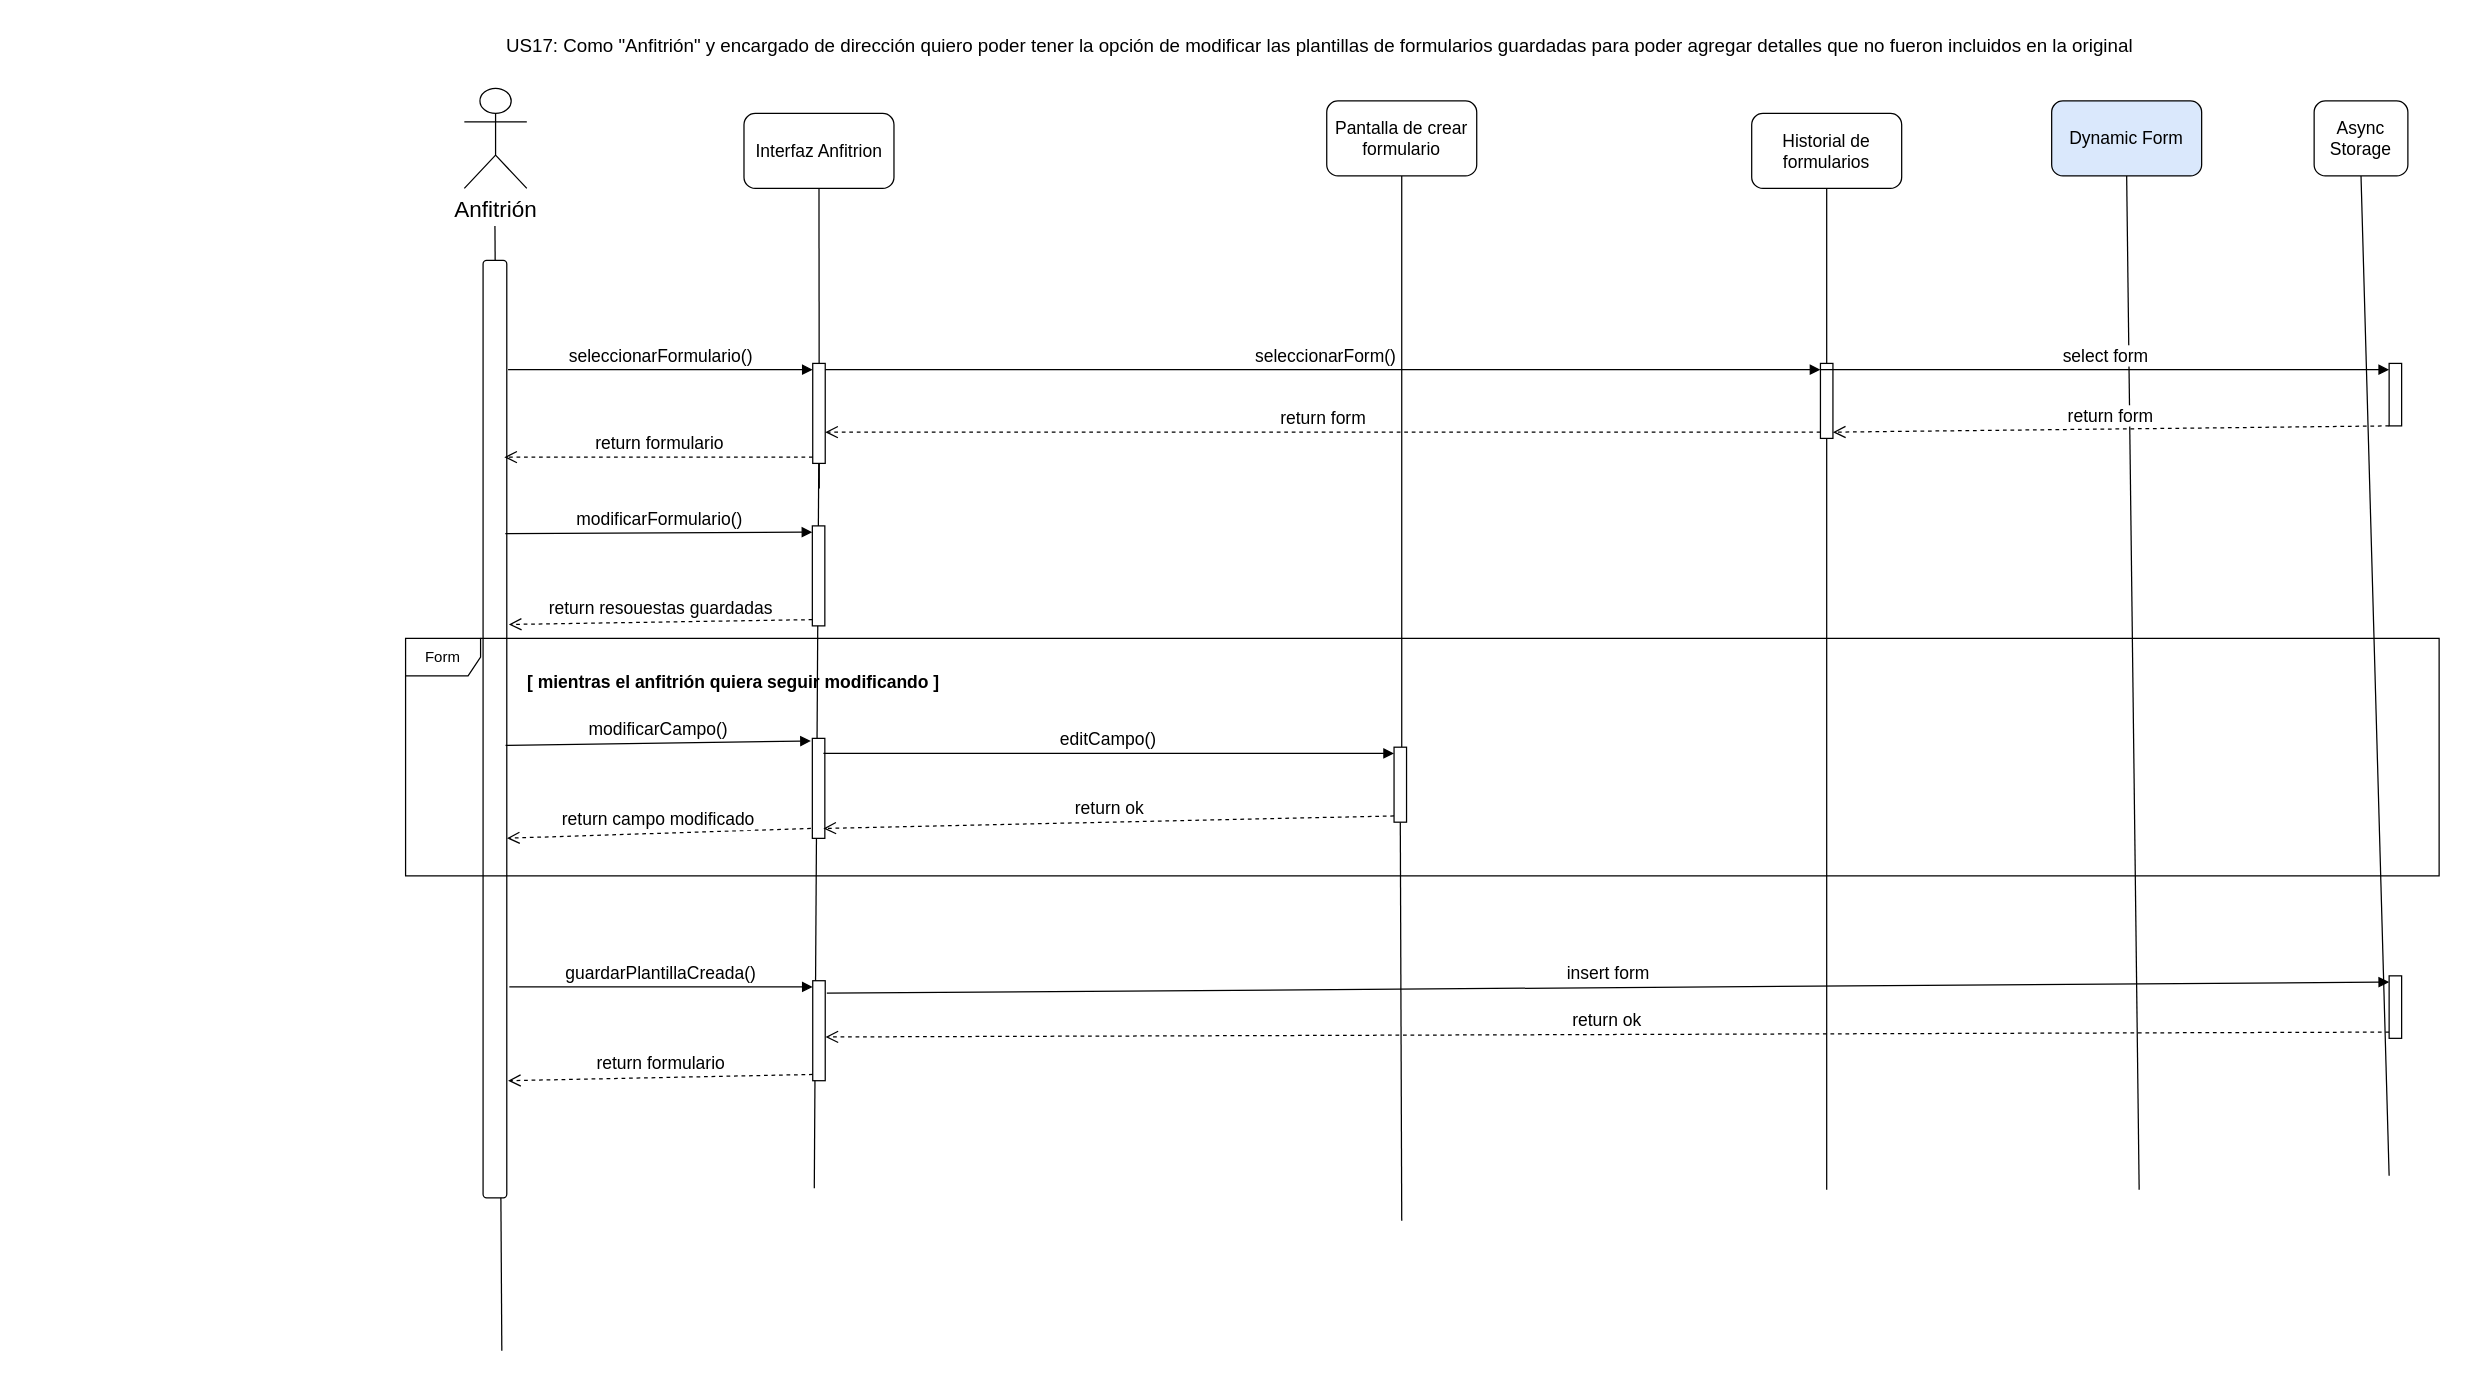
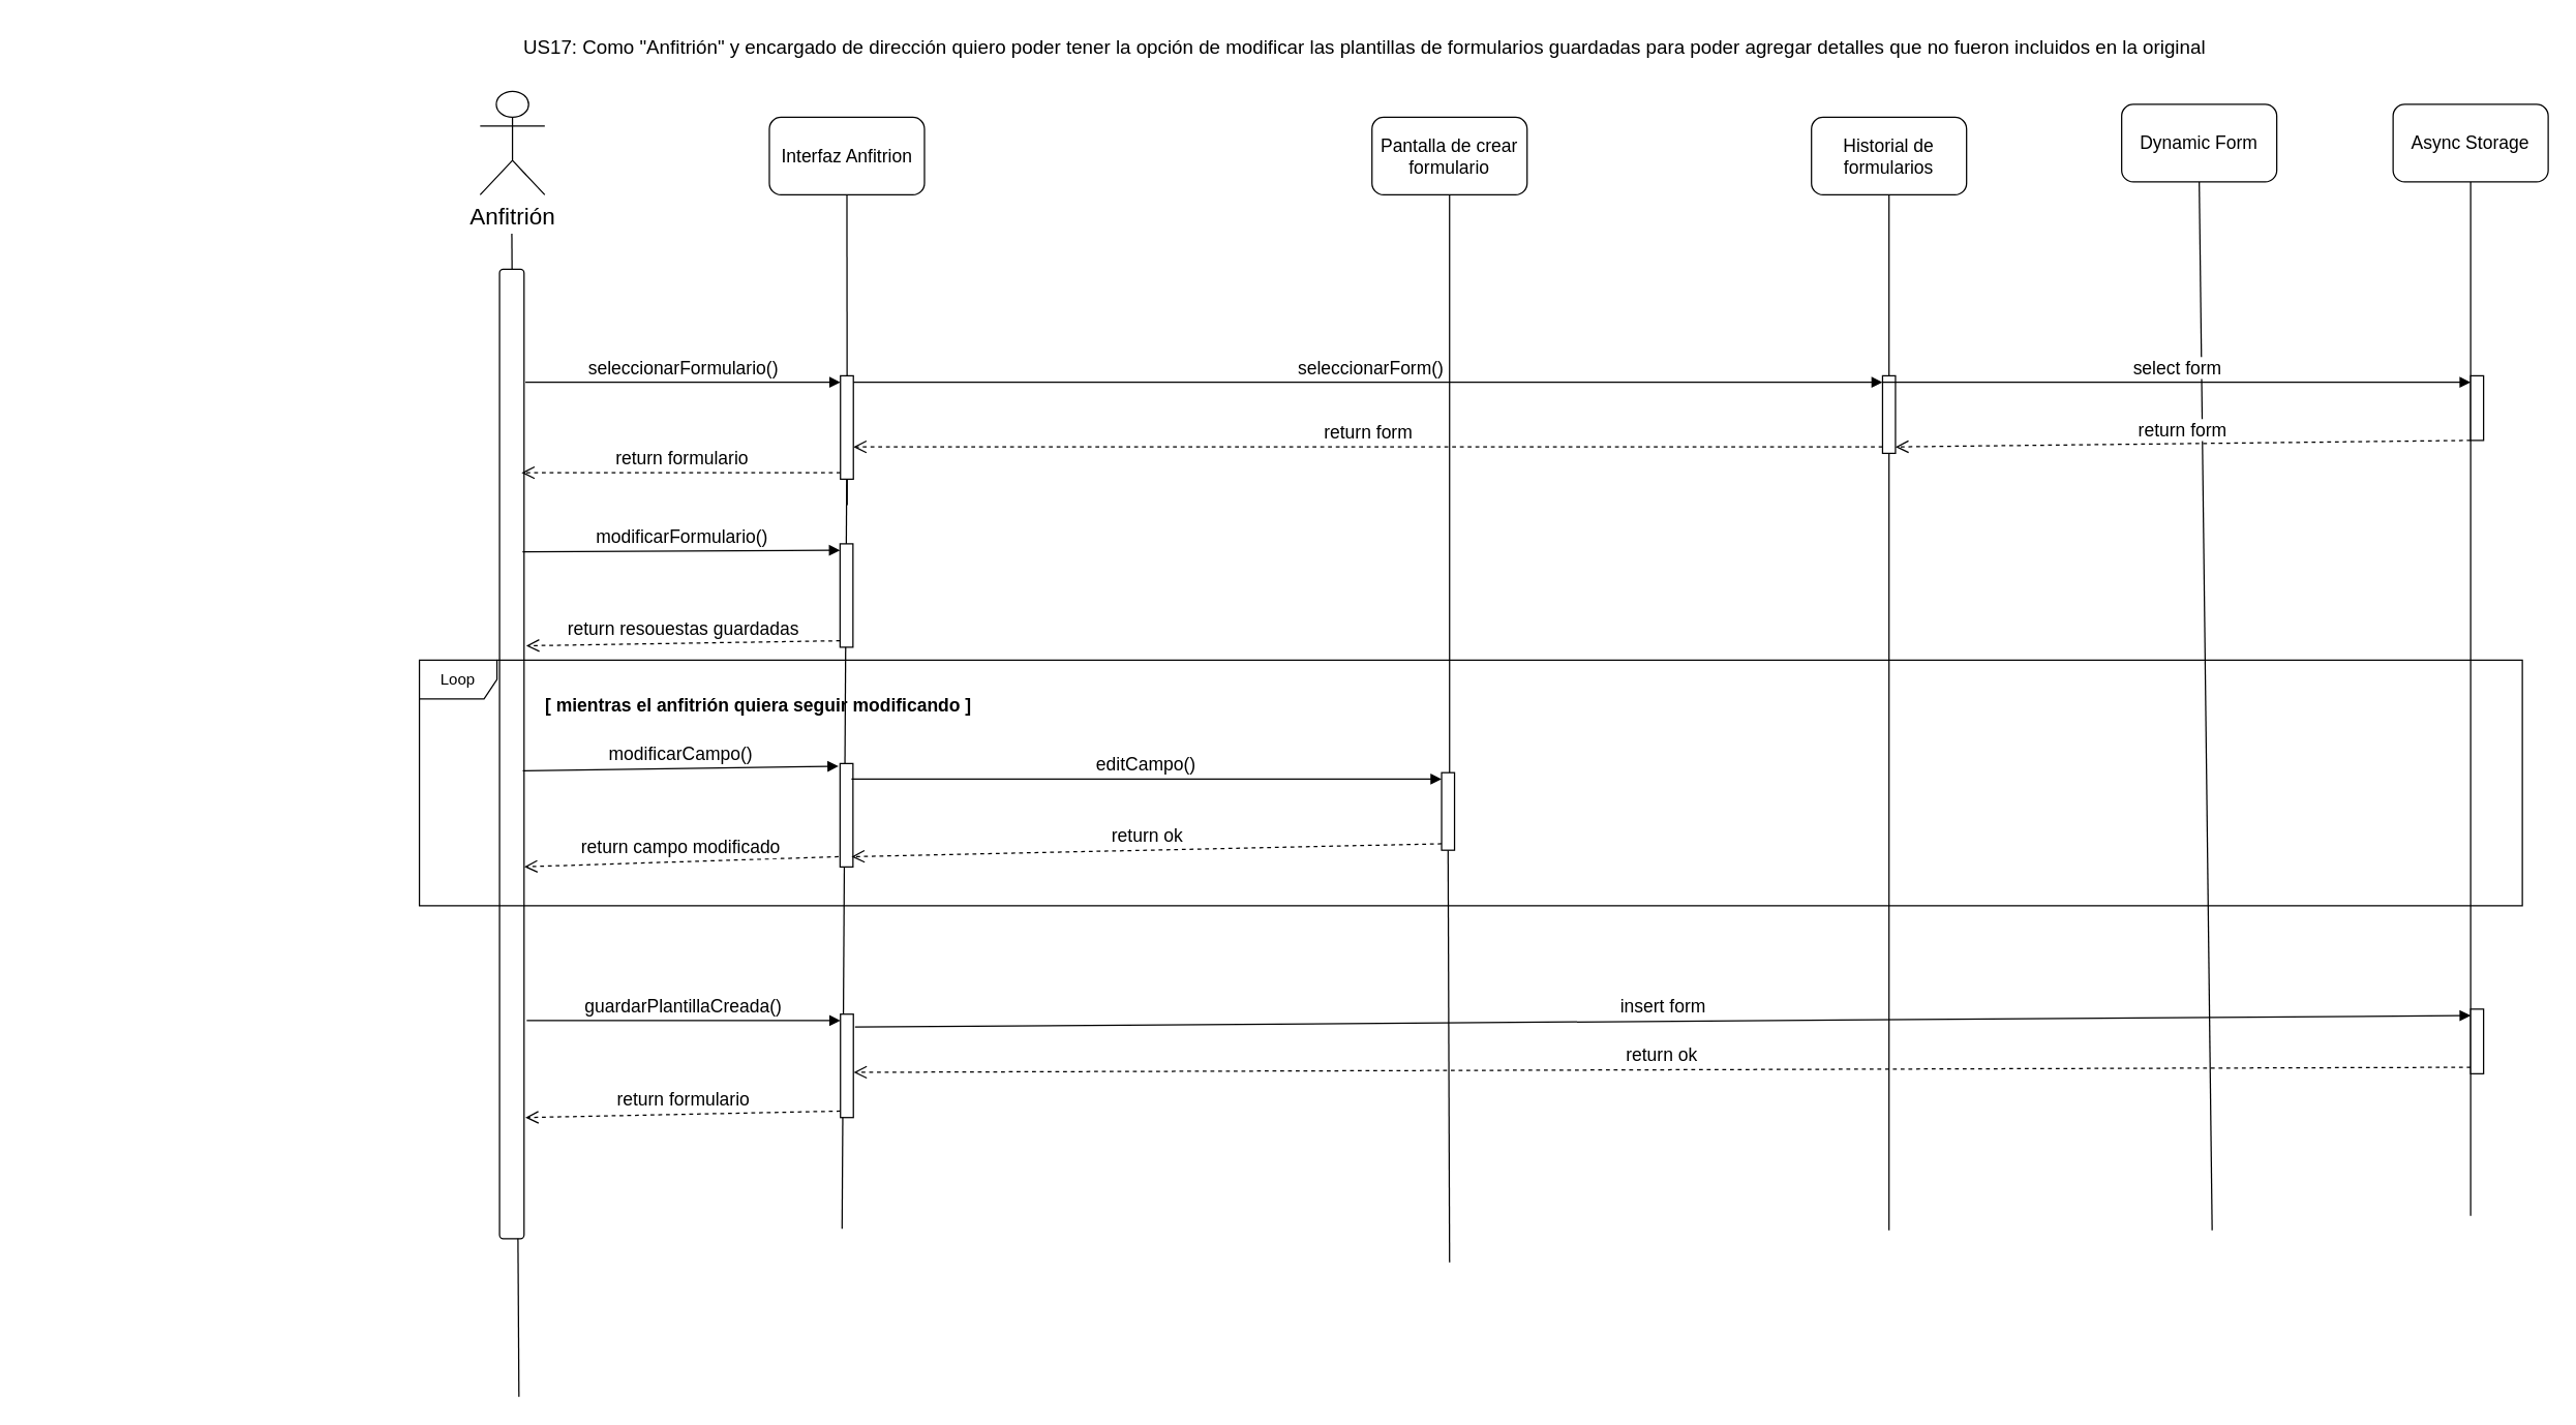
- <mxCell id="27" value="&lt;span style=&quot;font-size: 14px;&quot;&gt;Pantalla de crear&lt;/span&gt;&lt;div&gt;&lt;span style=&quot;font-size: 14px;&quot;&gt;formulario&lt;/span&gt;&lt;/div&gt;" style="rounded=1;whiteSpace=wrap;html=1;" parent="1" vertex="1"><mxGeometry x="1061" y="80" width="120" height="60" as="geometry" /></mxCell>
+ <mxCell id="27" value="&lt;span style=&quot;font-size: 14px;&quot;&gt;Pantalla de crear&lt;/span&gt;&lt;div&gt;&lt;span style=&quot;font-size: 14px;&quot;&gt;formulario&lt;/span&gt;&lt;/div&gt;" style="rounded=1;whiteSpace=wrap;html=1;" parent="1" vertex="1"><mxGeometry x="1061" y="90" width="120" height="60" as="geometry" /></mxCell>
- <mxCell id="13" value="&lt;span style=&quot;font-size: 14px;&quot;&gt;Dynamic Form&lt;/span&gt;" style="rounded=1;whiteSpace=wrap;html=1;fillColor=#dae8fc;" parent="1" vertex="1"><mxGeometry x="1641" y="80" width="120" height="60" as="geometry" /></mxCell>
+ <mxCell id="13" value="&lt;span style=&quot;font-size: 14px;&quot;&gt;Dynamic Form&lt;/span&gt;" style="rounded=1;whiteSpace=wrap;html=1;" parent="1" vertex="1"><mxGeometry x="1641" y="80" width="120" height="60" as="geometry" /></mxCell>
- <mxCell id="11" value="&lt;span style=&quot;font-size: 14px;&quot;&gt;Async Storage&lt;/span&gt;" style="rounded=1;whiteSpace=wrap;html=1;" parent="1" vertex="1"><mxGeometry x="1851" y="80" width="75" height="60" as="geometry" /></mxCell>
+ <mxCell id="11" value="&lt;span style=&quot;font-size: 14px;&quot;&gt;Async Storage&lt;/span&gt;" style="rounded=1;whiteSpace=wrap;html=1;" parent="1" vertex="1"><mxGeometry x="1851" y="80" width="120" height="60" as="geometry" /></mxCell>
- <mxCell id="42" value="Form" style="shape=umlFrame;whiteSpace=wrap;html=1;pointerEvents=0;" parent="1" vertex="1"><mxGeometry x="324" y="510" width="1627" height="190" as="geometry" /></mxCell>
+ <mxCell id="42" value="Loop" style="shape=umlFrame;whiteSpace=wrap;html=1;pointerEvents=0;" parent="1" vertex="1"><mxGeometry x="324" y="510" width="1627" height="190" as="geometry" /></mxCell>
